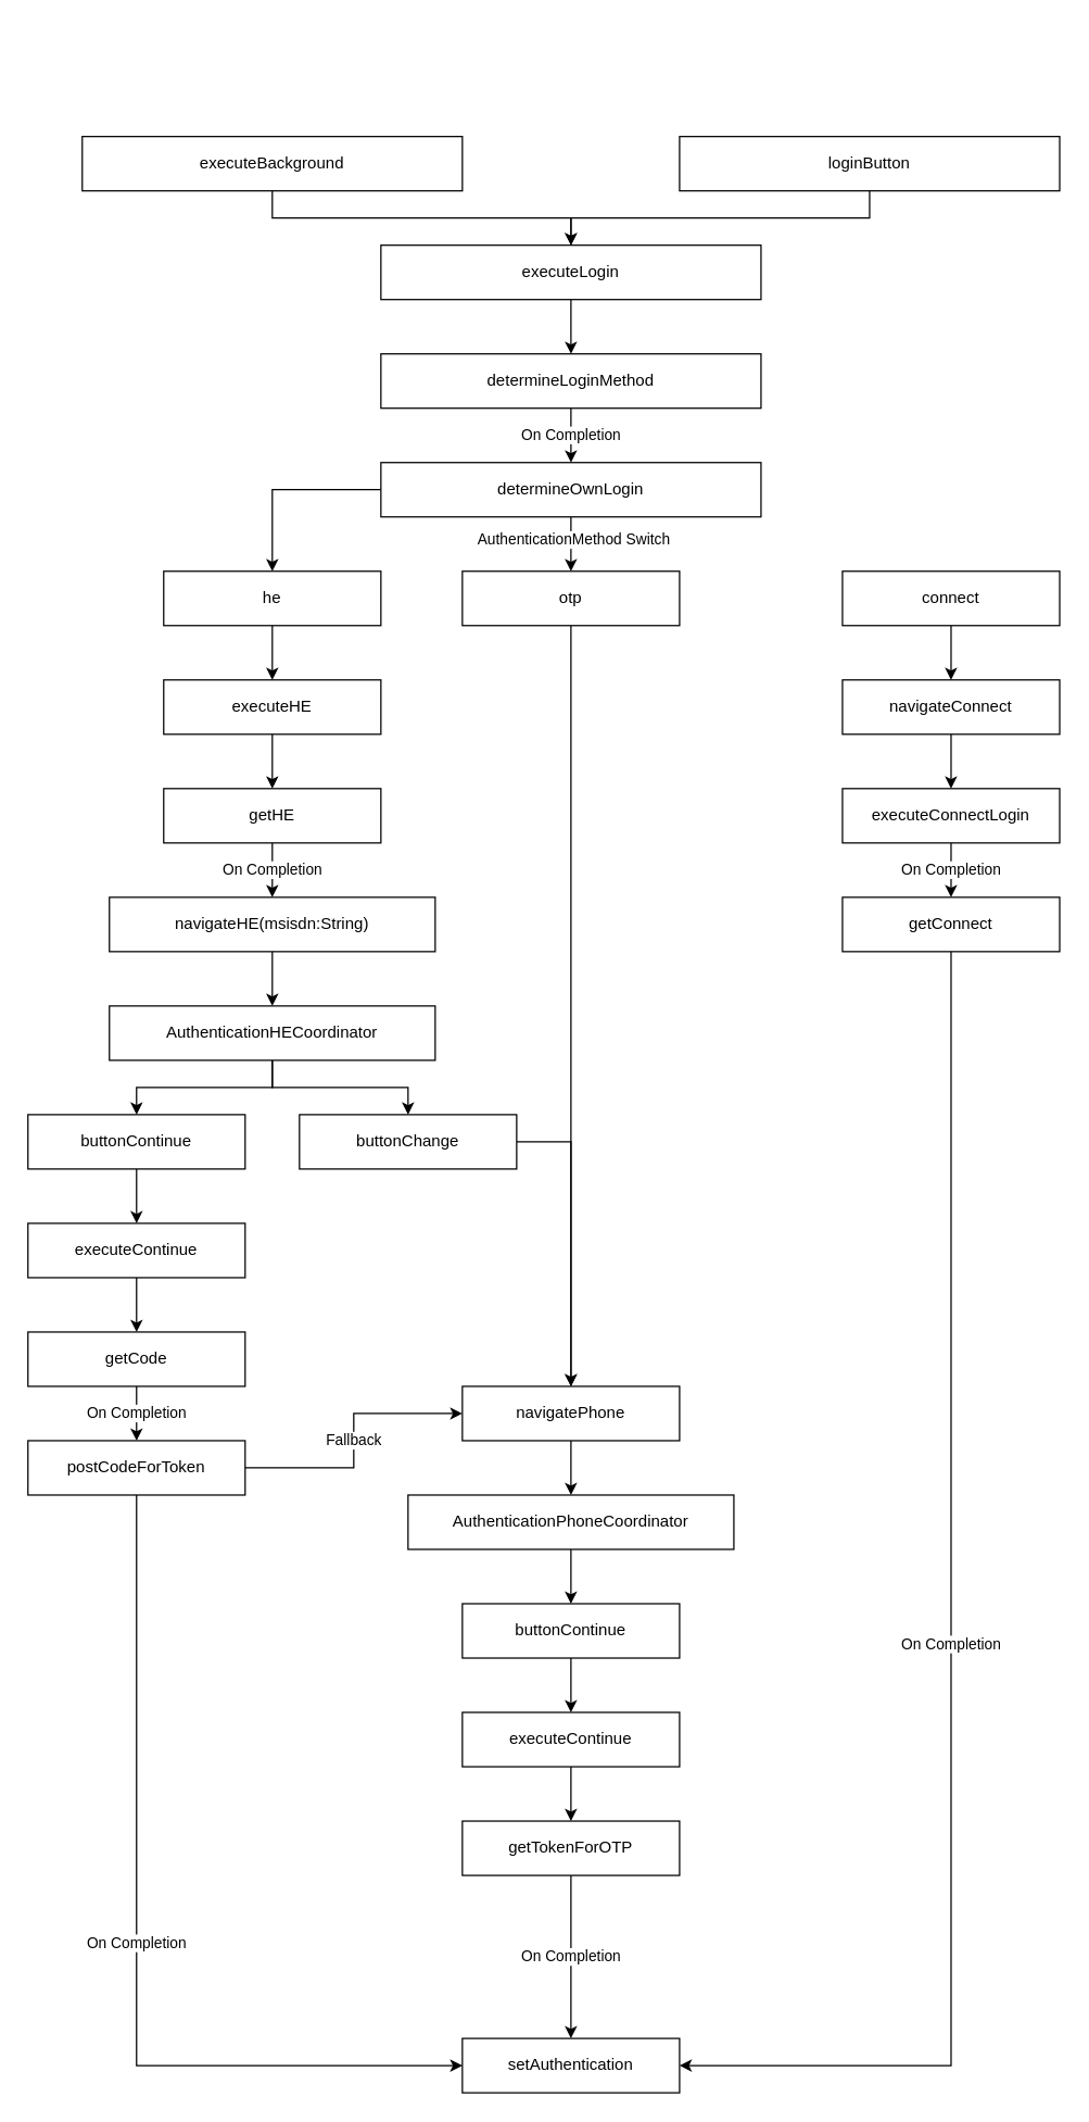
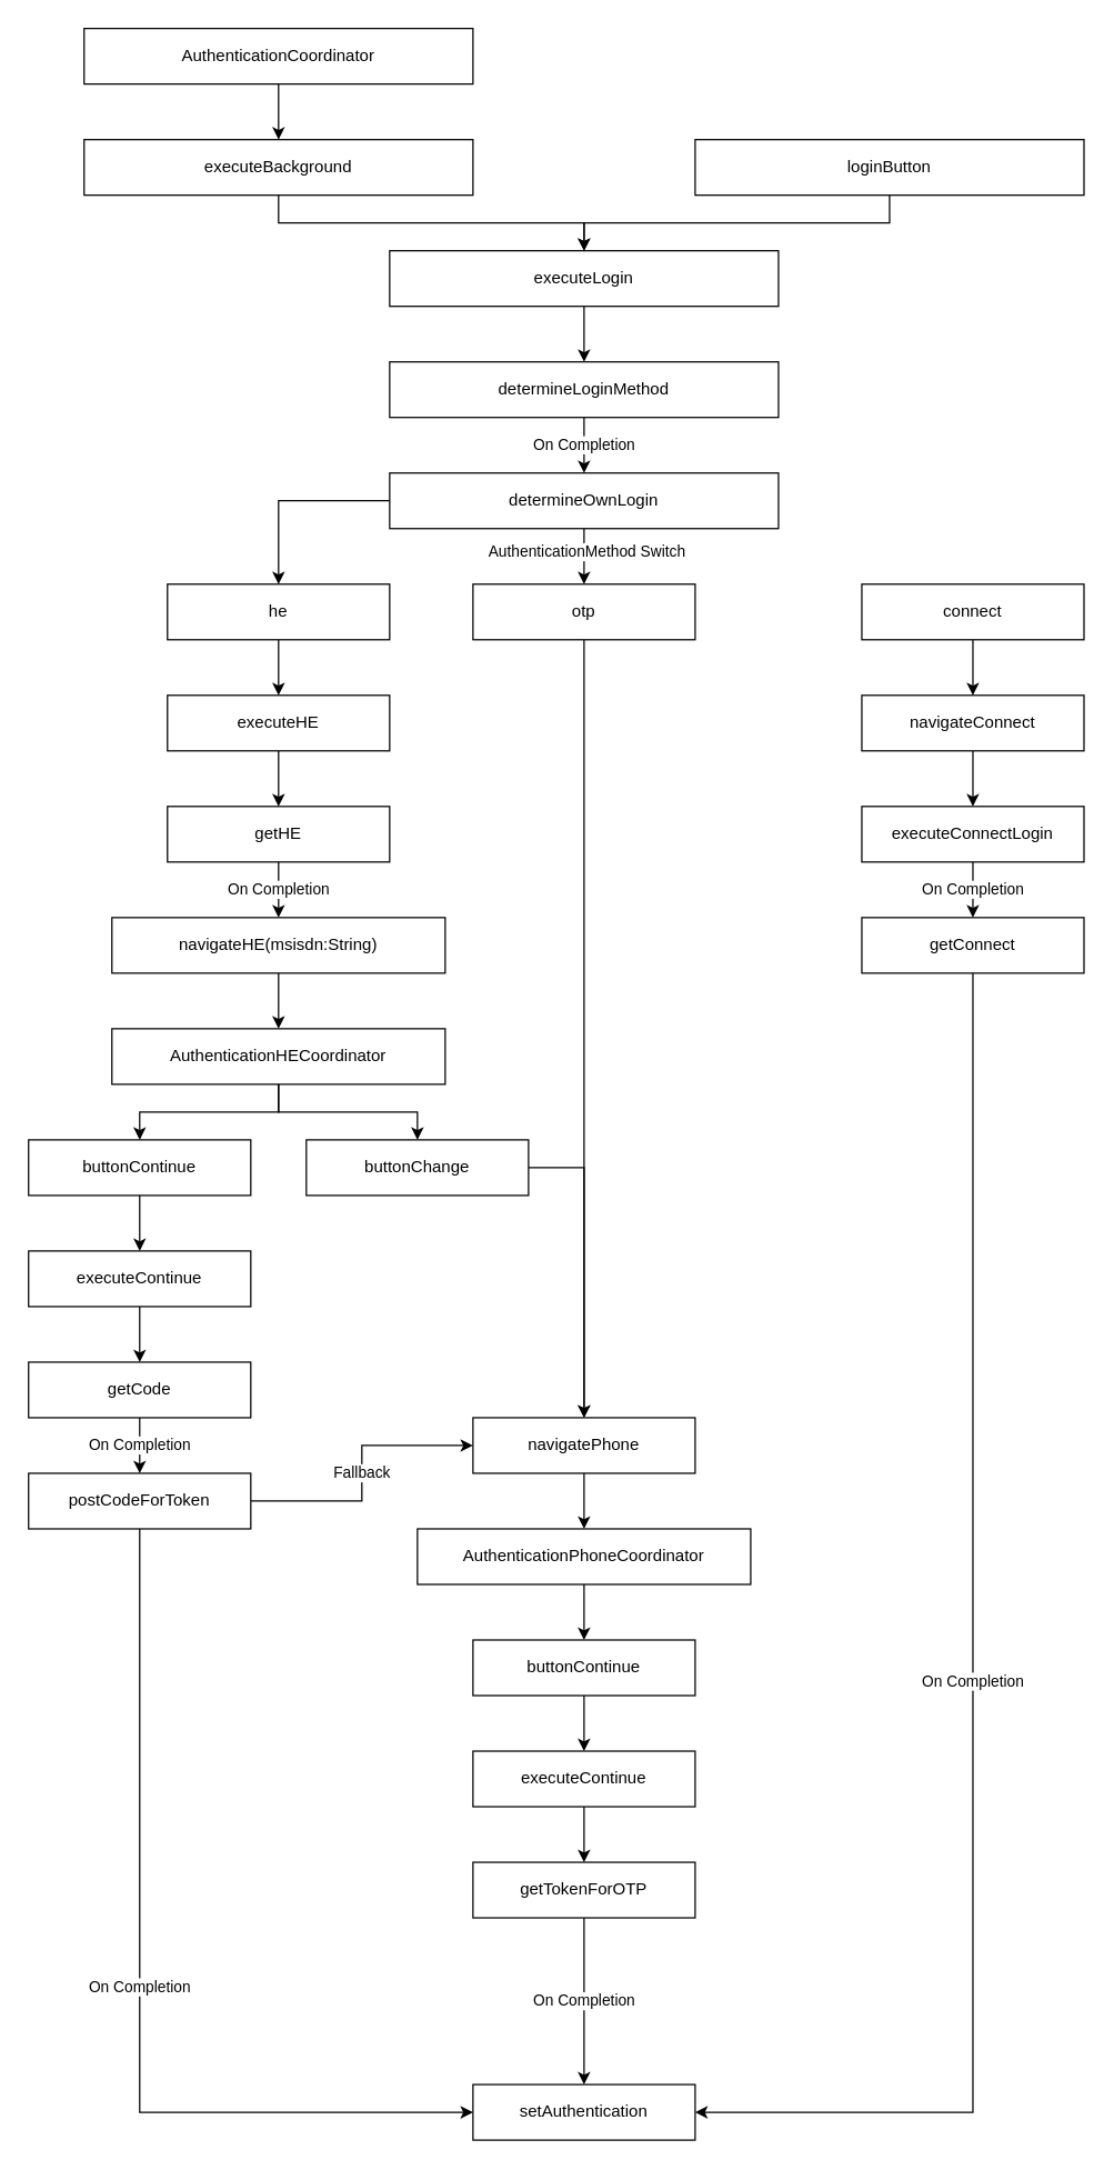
+ <mxCell id="3" value="AuthenticationCoordinator" style="rounded=0;whiteSpace=wrap;html=1;" vertex="1" parent="1"><mxGeometry x="60" y="20" width="280" height="40" as="geometry" /></mxCell>
+ <mxCell id="2" value="" style="edgeStyle=orthogonalEdgeStyle;rounded=0;orthogonalLoop=1;jettySize=auto;html=1;" edge="1" parent="1" source="3" target="5"><mxGeometry relative="1" as="geometry" /></mxCell>
